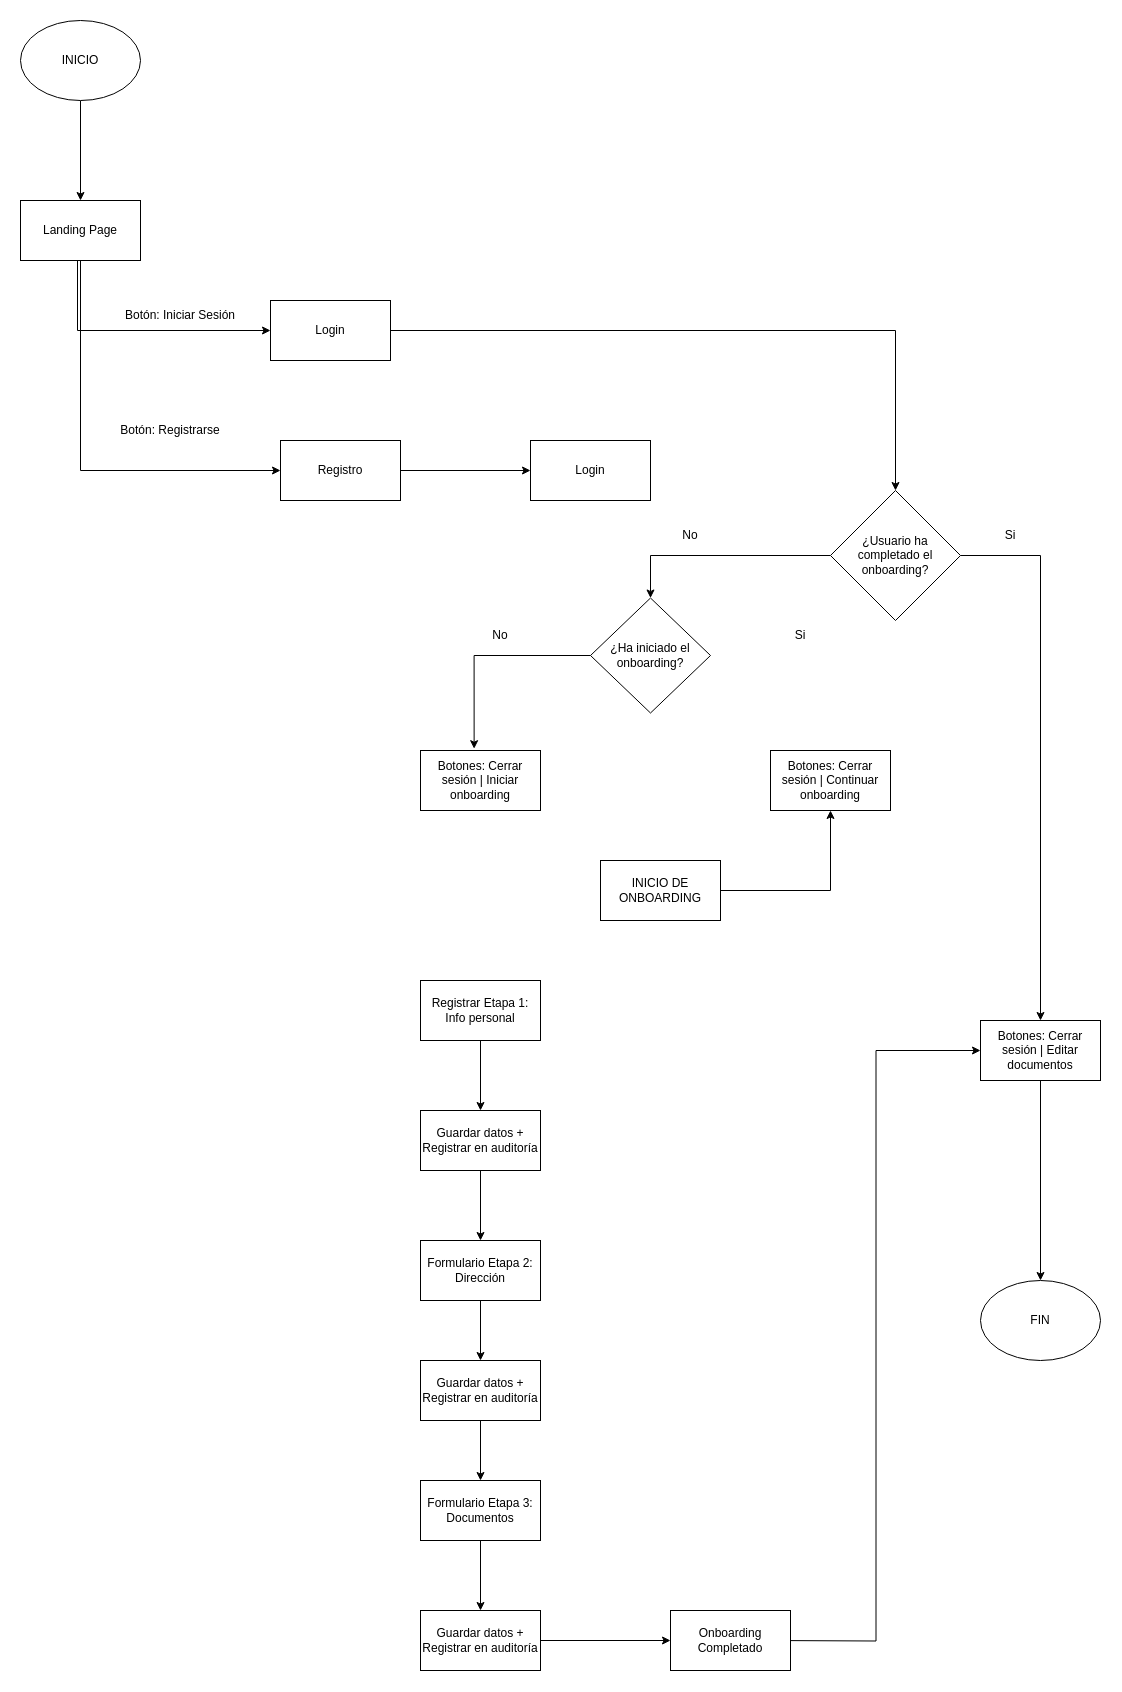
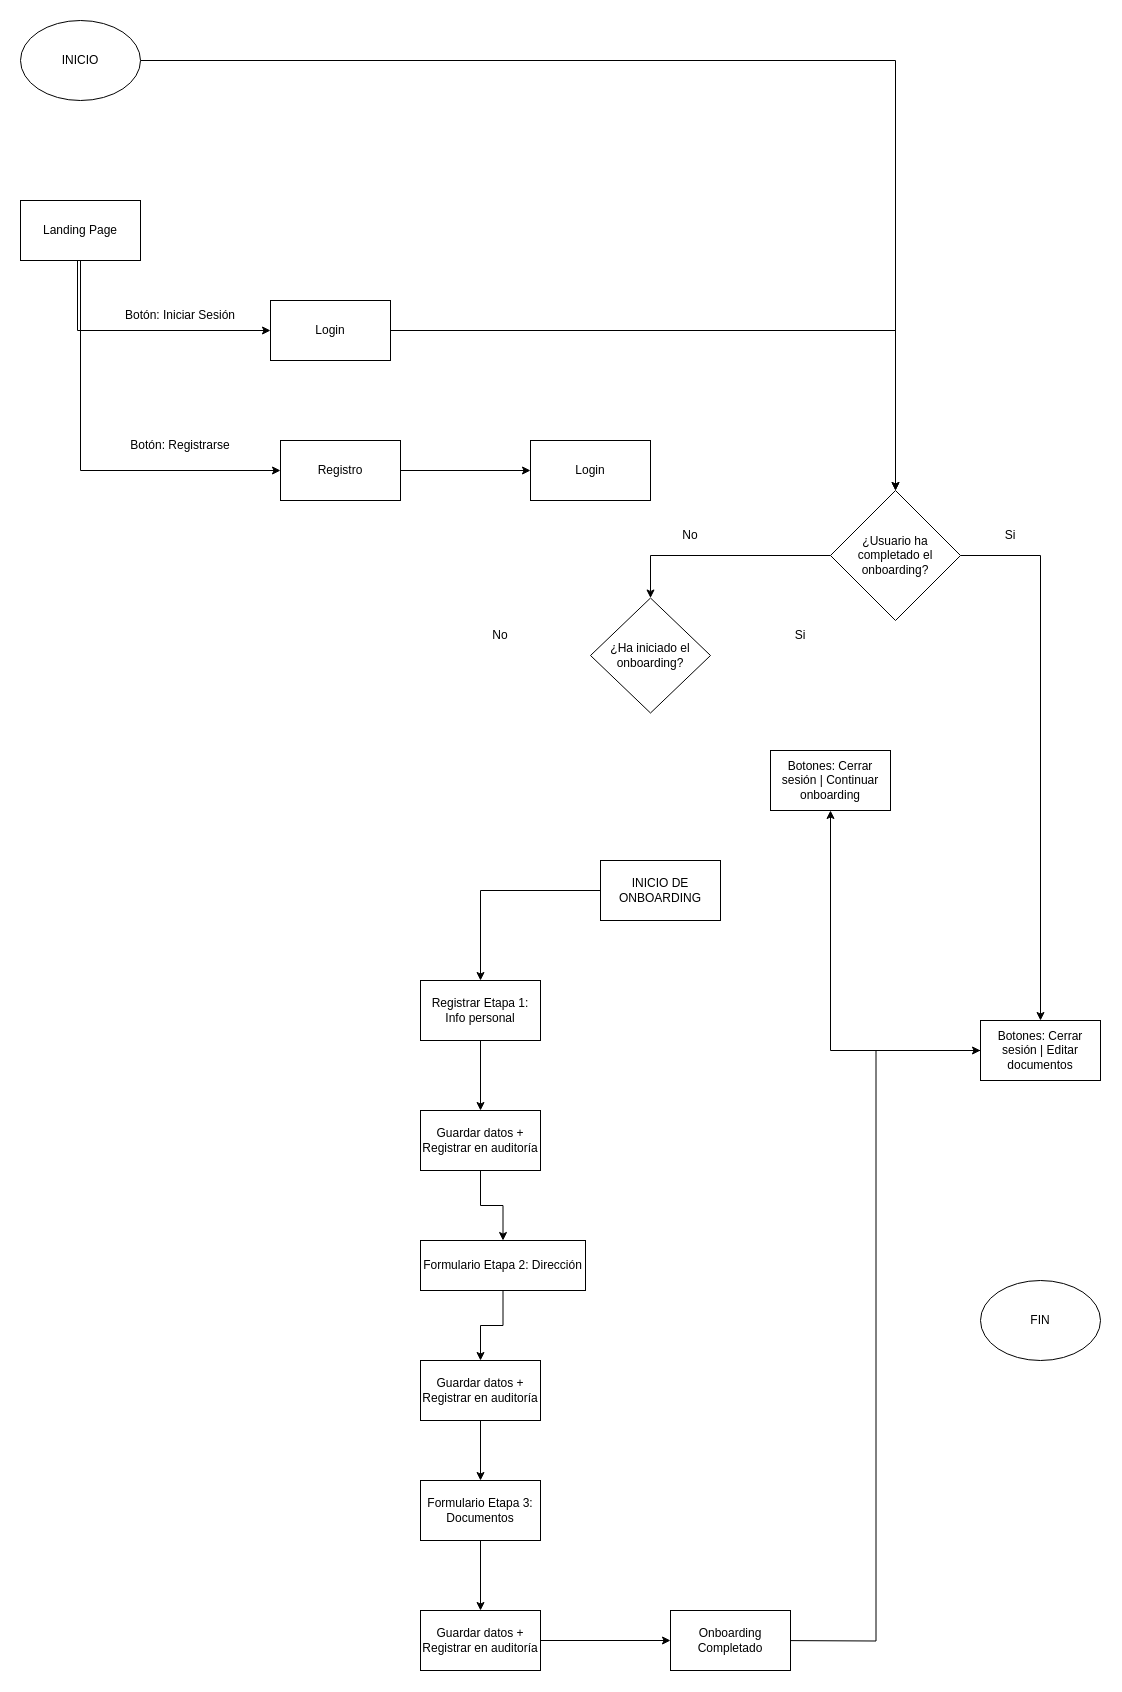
- <mxCell id="4" style="edgeStyle=orthogonalEdgeStyle;rounded=0;orthogonalLoop=1;jettySize=auto;html=1;entryX=0.5;entryY=0;entryDx=0;entryDy=0;" edge="1" parent="1" source="5" target="12"><mxGeometry relative="1" as="geometry" /></mxCell>
+ <mxCell id="4" style="edgeStyle=orthogonalEdgeStyle;rounded=0;orthogonalLoop=1;jettySize=auto;html=1;" edge="1" parent="1" source="5" target="16"><mxGeometry relative="1" as="geometry" /></mxCell>
- <mxCell id="11" value="Botón: Registrarse" style="text;html=1;align=center;verticalAlign=middle;whiteSpace=wrap;rounded=0;" vertex="1" parent="1"><mxGeometry x="100" y="415" width="140" height="30" as="geometry" /></mxCell>
+ <mxCell id="11" value="Botón: Registrarse" style="text;html=1;align=center;verticalAlign=middle;whiteSpace=wrap;rounded=0;" vertex="1" parent="1"><mxGeometry x="110" y="430" width="140" height="30" as="geometry" /></mxCell>
- <mxCell id="24" style="edgeStyle=orthogonalEdgeStyle;rounded=0;orthogonalLoop=1;jettySize=auto;html=1;entryX=0.447;entryY=-0.03;entryDx=0;entryDy=0;entryPerimeter=0;" edge="1" parent="1" source="20" target="23"><mxGeometry relative="1" as="geometry" /></mxCell>
- <mxCell id="23" value="Botones: Cerrar sesión | Iniciar onboarding" style="rounded=0;whiteSpace=wrap;html=1;" vertex="1" parent="1"><mxGeometry x="420" y="750" width="120" height="60" as="geometry" /></mxCell>
- <mxCell id="27" style="edgeStyle=orthogonalEdgeStyle;rounded=0;orthogonalLoop=1;jettySize=auto;html=1;" edge="1" parent="1" source="28" target="22"><mxGeometry relative="1" as="geometry" /></mxCell>
+ <mxCell id="27" style="edgeStyle=orthogonalEdgeStyle;rounded=0;orthogonalLoop=1;jettySize=auto;html=1;entryX=0.5;entryY=0;entryDx=0;entryDy=0;" edge="1" parent="1" source="28" target="30"><mxGeometry relative="1" as="geometry" /></mxCell>
- <mxCell id="17" style="edgeStyle=orthogonalEdgeStyle;rounded=0;orthogonalLoop=1;jettySize=auto;html=1;entryX=0.5;entryY=0;entryDx=0;entryDy=0;" edge="1" parent="1" source="18" target="43"><mxGeometry relative="1" as="geometry" /></mxCell>
+ <mxCell id="17" style="edgeStyle=orthogonalEdgeStyle;rounded=0;orthogonalLoop=1;jettySize=auto;html=1;" edge="1" parent="1" source="18" target="22"><mxGeometry relative="1" as="geometry" /></mxCell>
- <mxCell id="34" value="Formulario Etapa 2: Dirección" style="rounded=0;whiteSpace=wrap;html=1;" vertex="1" parent="1"><mxGeometry x="420" y="1240" width="120" height="60" as="geometry" /></mxCell>
+ <mxCell id="34" value="Formulario Etapa 2: Dirección" style="rounded=0;whiteSpace=wrap;html=1;" vertex="1" parent="1"><mxGeometry x="420" y="1240" width="165" height="50" as="geometry" /></mxCell>
